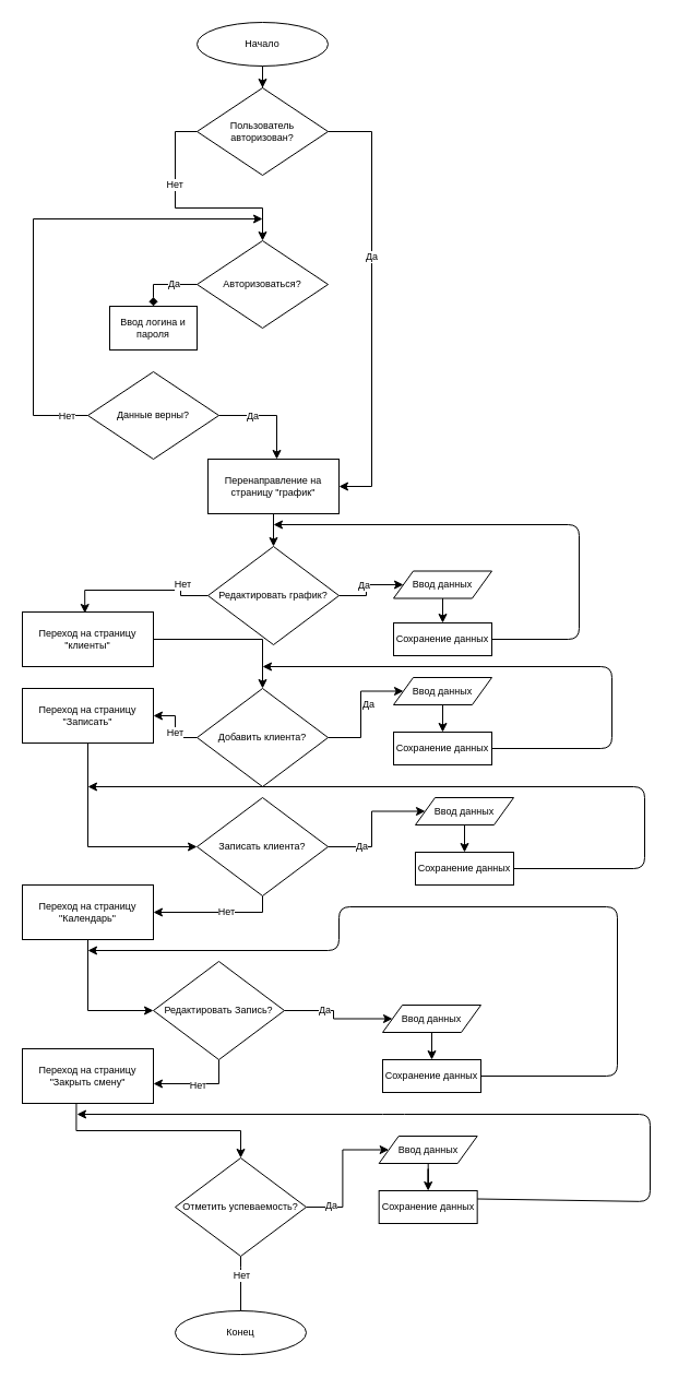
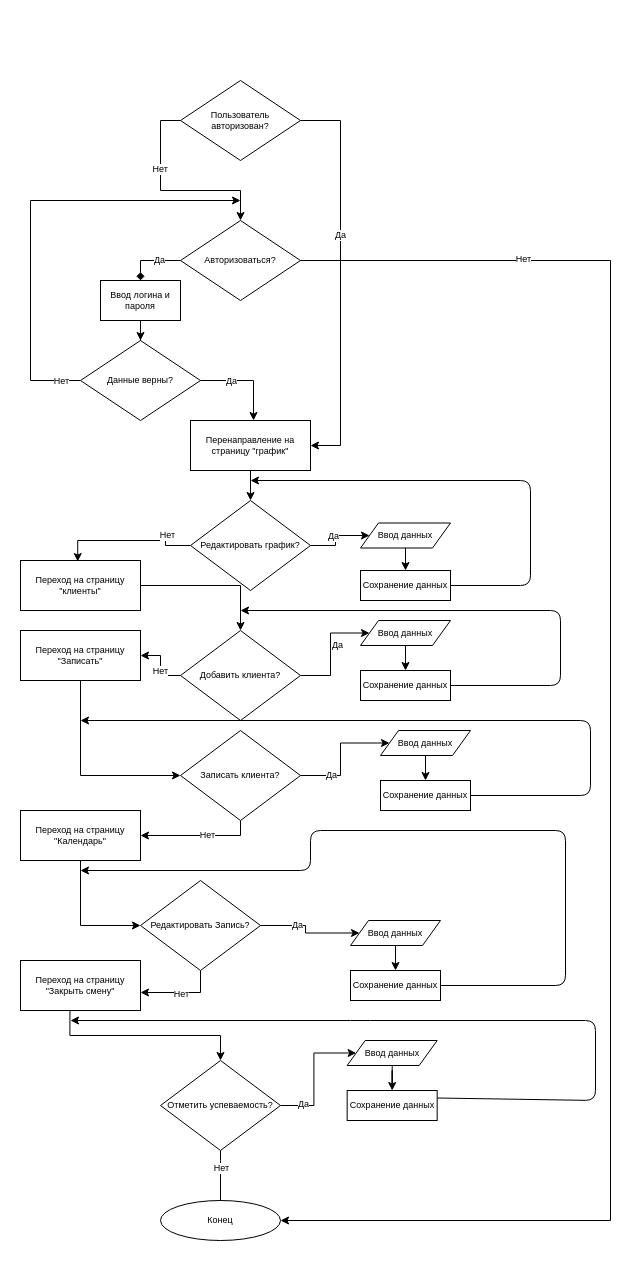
- <mxCell id="3" value="Начало" style="ellipse;whiteSpace=wrap;html=1;fontSize=9;" vertex="1" parent="1"><mxGeometry x="180" y="20" width="120" height="40" as="geometry" /></mxCell>
- <mxCell id="2" style="edgeStyle=orthogonalEdgeStyle;rounded=0;orthogonalLoop=1;jettySize=auto;html=1;fontSize=9;" edge="1" parent="1" source="3" target="25"><mxGeometry relative="1" as="geometry" /></mxCell>
+ <mxCell id="9" style="edgeStyle=orthogonalEdgeStyle;rounded=0;orthogonalLoop=1;jettySize=auto;html=1;entryX=0.5;entryY=0;entryDx=0;entryDy=0;fontSize=9;" edge="1" parent="1" source="10" target="15"><mxGeometry relative="1" as="geometry" /></mxCell>
+ <mxCell id="5" style="edgeStyle=orthogonalEdgeStyle;rounded=0;orthogonalLoop=1;jettySize=auto;html=1;fontSize=9;entryX=1;entryY=0.5;entryDx=0;entryDy=0;" edge="1" parent="1" source="7" target="8"><mxGeometry relative="1" as="geometry"><mxPoint x="590" y="390" as="targetPoint" /><Array as="points"><mxPoint x="610" y="260" /><mxPoint x="610" y="1220" /></Array></mxGeometry></mxCell>
+ <mxCell id="6" value="Нет" style="edgeLabel;html=1;align=center;verticalAlign=middle;resizable=0;points=[];fontSize=9;" vertex="1" connectable="0" parent="5"><mxGeometry x="-0.723" y="2" relative="1" as="geometry"><mxPoint as="offset" /></mxGeometry></mxCell>
